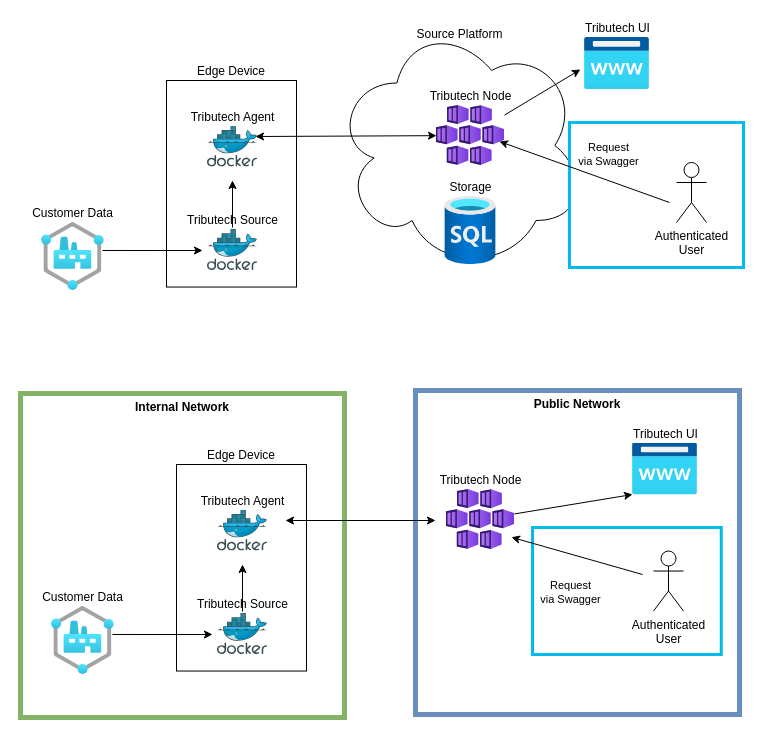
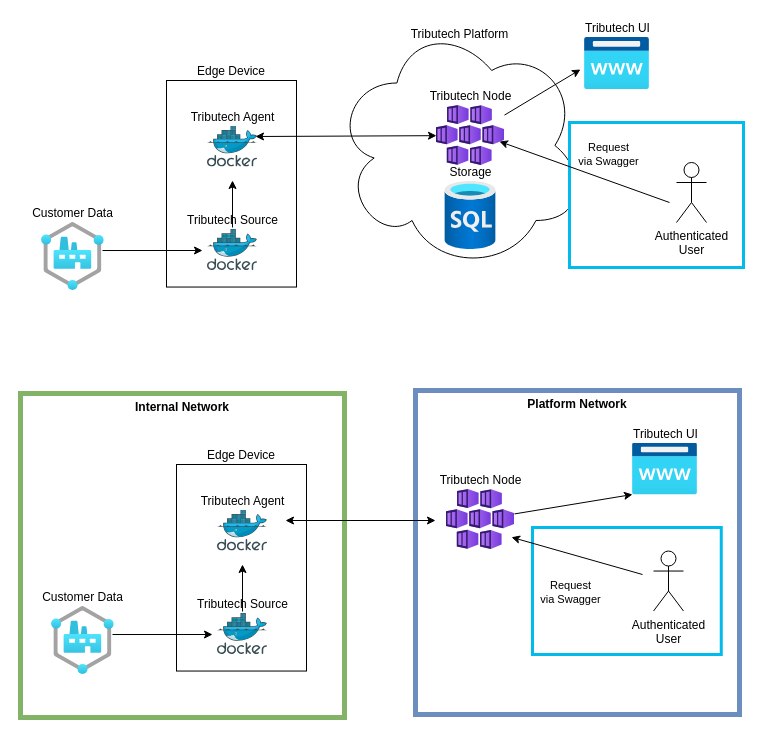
- <mxCell id="2" value="Source Platform" style="ellipse;shape=cloud;whiteSpace=wrap;html=1;verticalAlign=top;" parent="1" vertex="1"><mxGeometry x="333.2" y="20" width="252.8" height="250" as="geometry" /></mxCell>
+ <mxCell id="2" value="Tributech Platform" style="ellipse;shape=cloud;whiteSpace=wrap;html=1;verticalAlign=top;" parent="1" vertex="1"><mxGeometry x="333.2" y="20" width="252.8" height="250" as="geometry" /></mxCell>
- <mxCell id="5" value="Storage" style="image;aspect=fixed;html=1;points=[];align=center;fontSize=12;image=img/lib/azure2/iot/Time_Series_Data_Sets.svg;labelPosition=center;verticalLabelPosition=top;verticalAlign=bottom;" parent="1" vertex="1"><mxGeometry x="444.4" y="196" width="51.2" height="68" as="geometry" /></mxCell>
+ <mxCell id="5" value="Storage" style="image;aspect=fixed;html=1;points=[];align=center;fontSize=12;image=img/lib/azure2/iot/Time_Series_Data_Sets.svg;labelPosition=center;verticalLabelPosition=top;verticalAlign=bottom;" parent="1" vertex="1"><mxGeometry x="444.4" y="181" width="51.2" height="68" as="geometry" /></mxCell>
- <mxCell id="18" value="&lt;b&gt;Public Network&lt;/b&gt;" style="whiteSpace=wrap;html=1;aspect=fixed;verticalAlign=top;fillColor=none;glass=0;fillStyle=zigzag-line;strokeColor=#6c8ebf;strokeWidth=5;" vertex="1" parent="1"><mxGeometry x="415" y="390" width="324" height="324" as="geometry" /></mxCell>
+ <mxCell id="18" value="&lt;b&gt;Platform Network&lt;/b&gt;" style="whiteSpace=wrap;html=1;aspect=fixed;verticalAlign=top;fillColor=none;glass=0;fillStyle=zigzag-line;strokeColor=#6c8ebf;strokeWidth=5;" vertex="1" parent="1"><mxGeometry x="415" y="390" width="324" height="324" as="geometry" /></mxCell>
